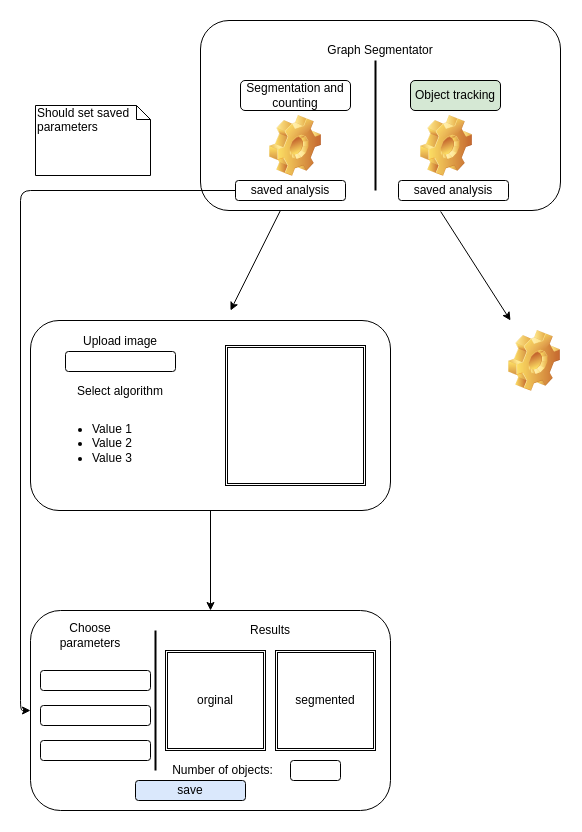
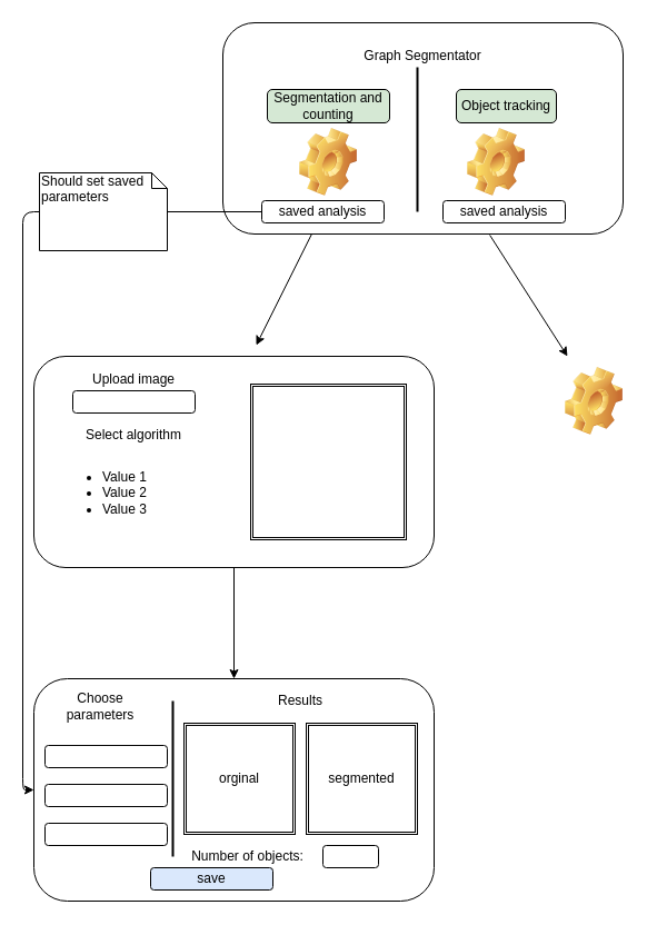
- <mxCell id="4" value="&lt;div&gt;Segmentation and counting&lt;/div&gt;" style="rounded=1;whiteSpace=wrap;html=1;" vertex="1" parent="1"><mxGeometry x="240" y="80" width="110" height="30" as="geometry" /></mxCell>
+ <mxCell id="4" value="&lt;div&gt;Segmentation and counting&lt;/div&gt;" style="rounded=1;whiteSpace=wrap;html=1;fillColor=#d5e8d4;" vertex="1" parent="1"><mxGeometry x="240" y="80" width="110" height="30" as="geometry" /></mxCell>
- <mxCell id="34" value="Should set saved parameters" style="shape=note;whiteSpace=wrap;html=1;size=14;verticalAlign=top;align=left;spacingTop=-6;" vertex="1" parent="1"><mxGeometry x="35" y="105" width="115" height="70" as="geometry" /></mxCell>
+ <mxCell id="34" value="Should set saved parameters" style="shape=note;whiteSpace=wrap;html=1;size=14;verticalAlign=top;align=left;spacingTop=-6;" vertex="1" parent="1"><mxGeometry x="35" y="155" width="115" height="70" as="geometry" /></mxCell>
